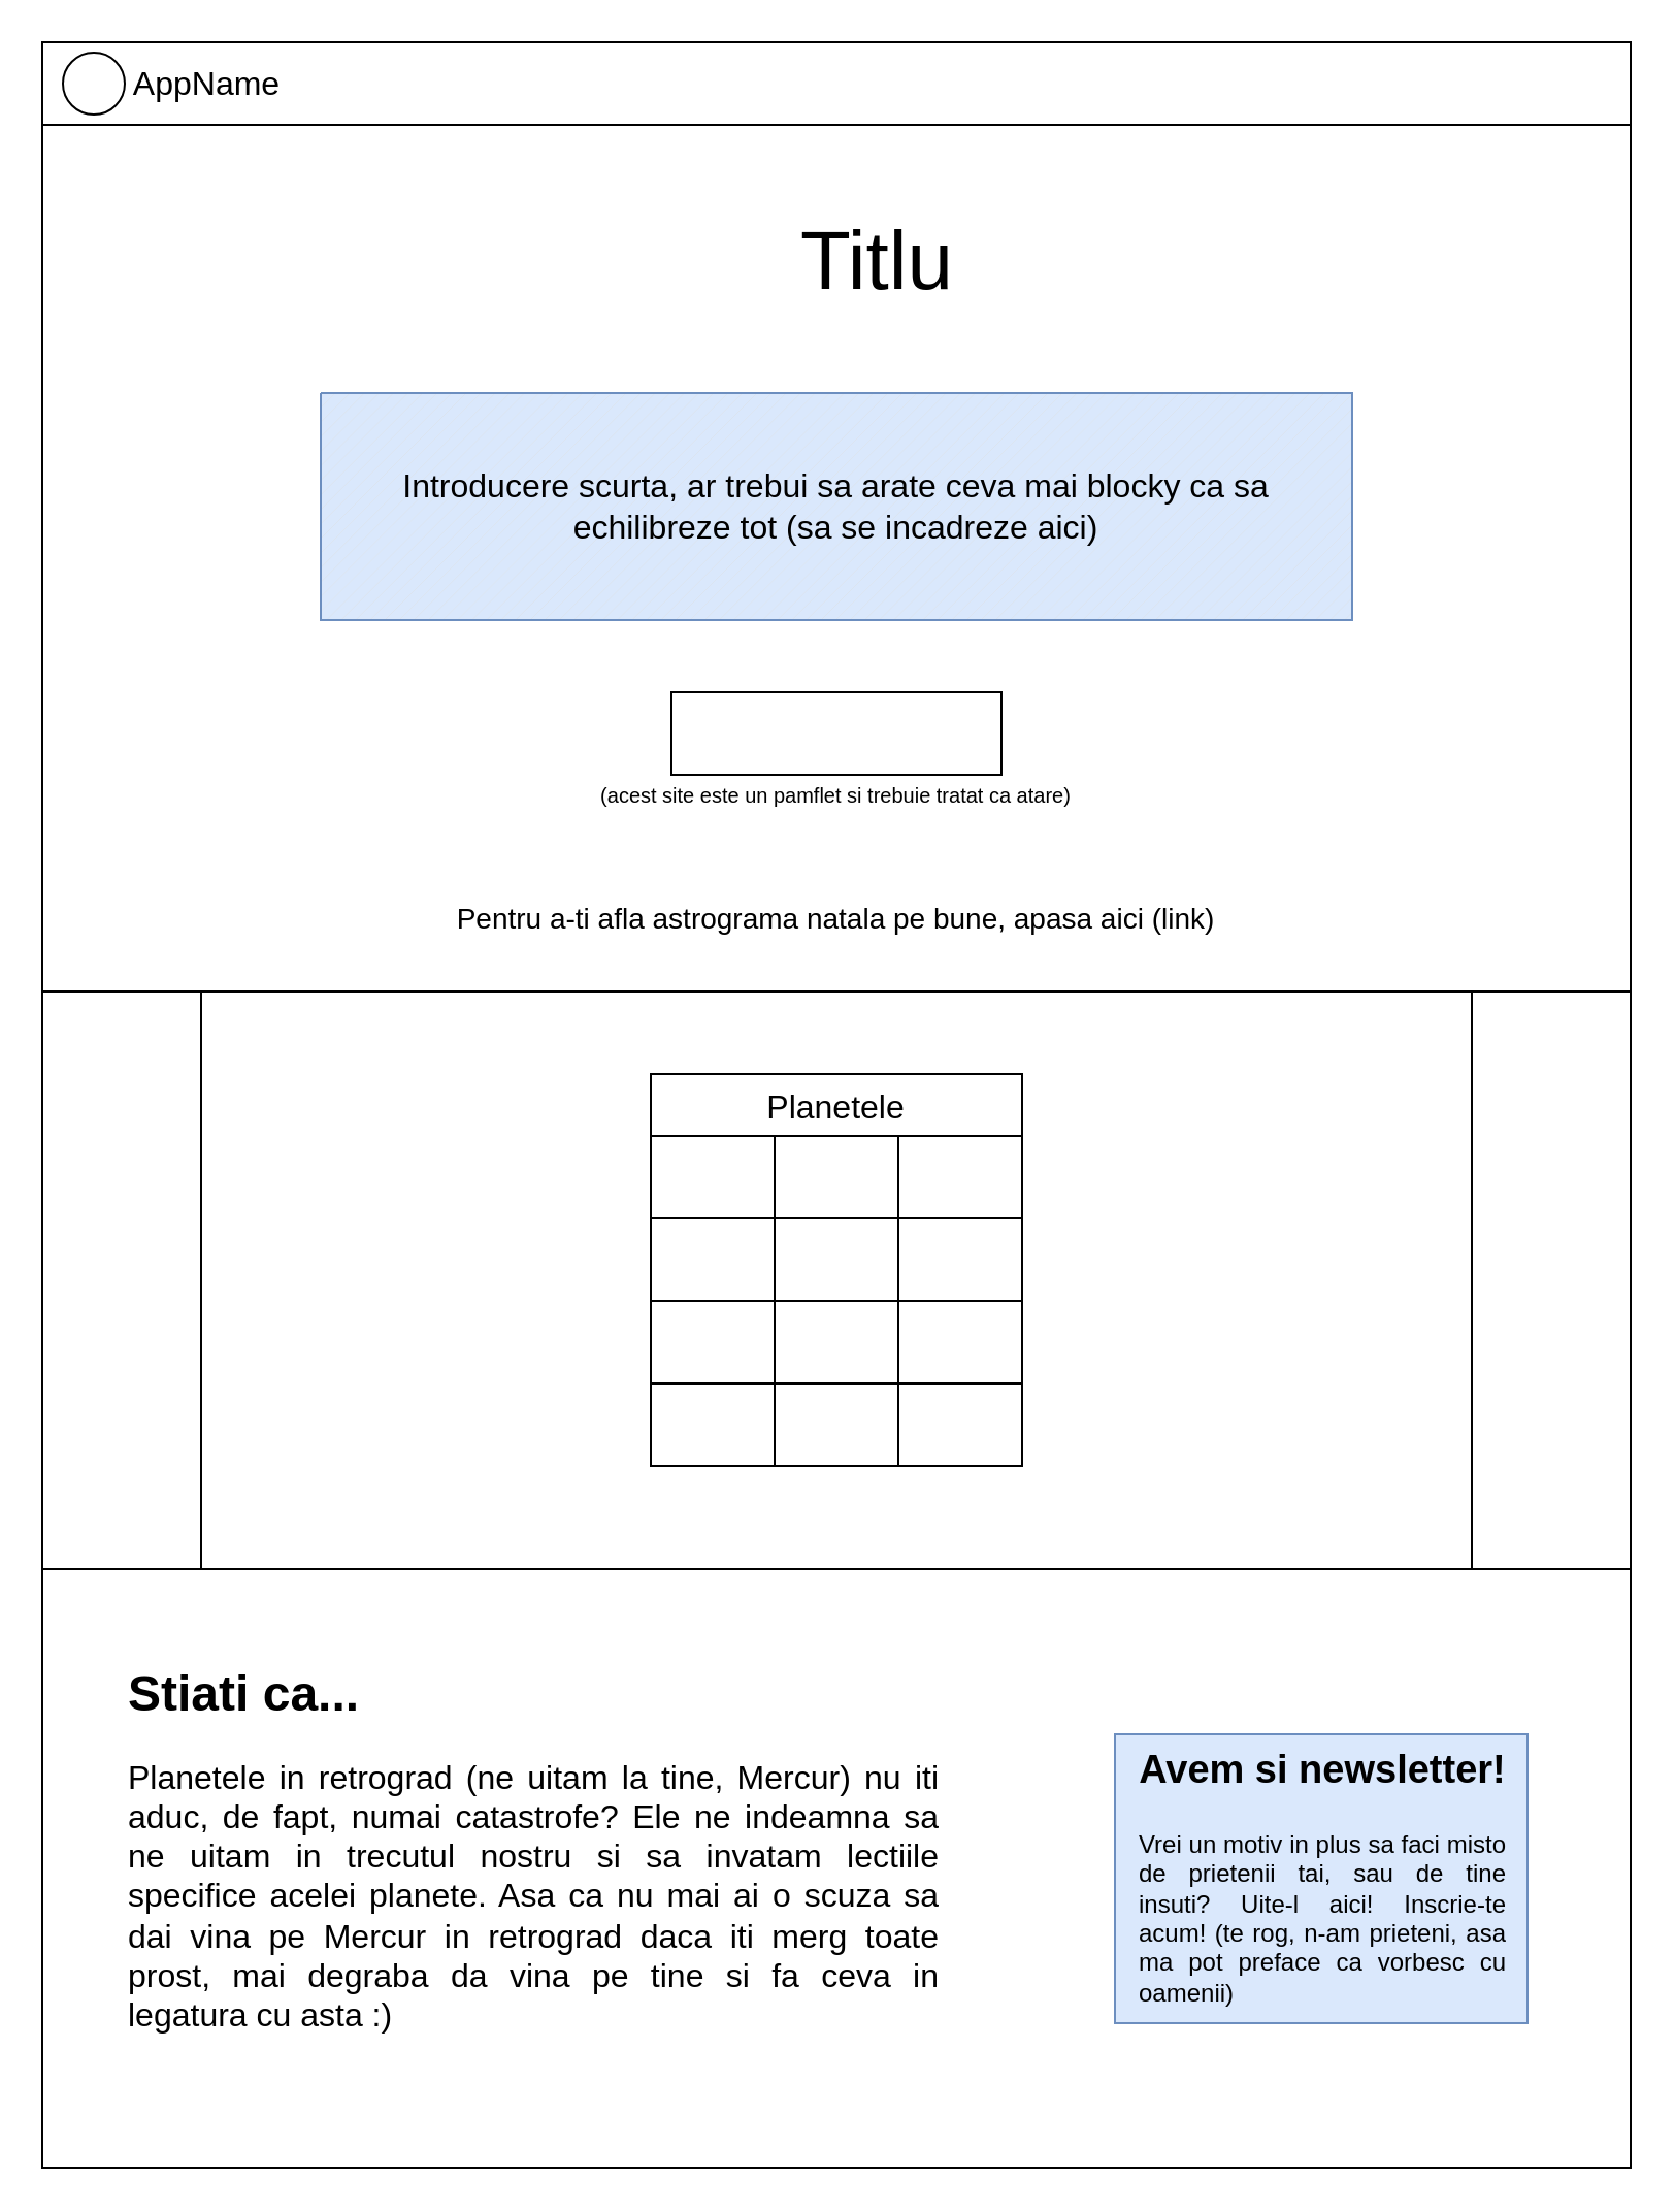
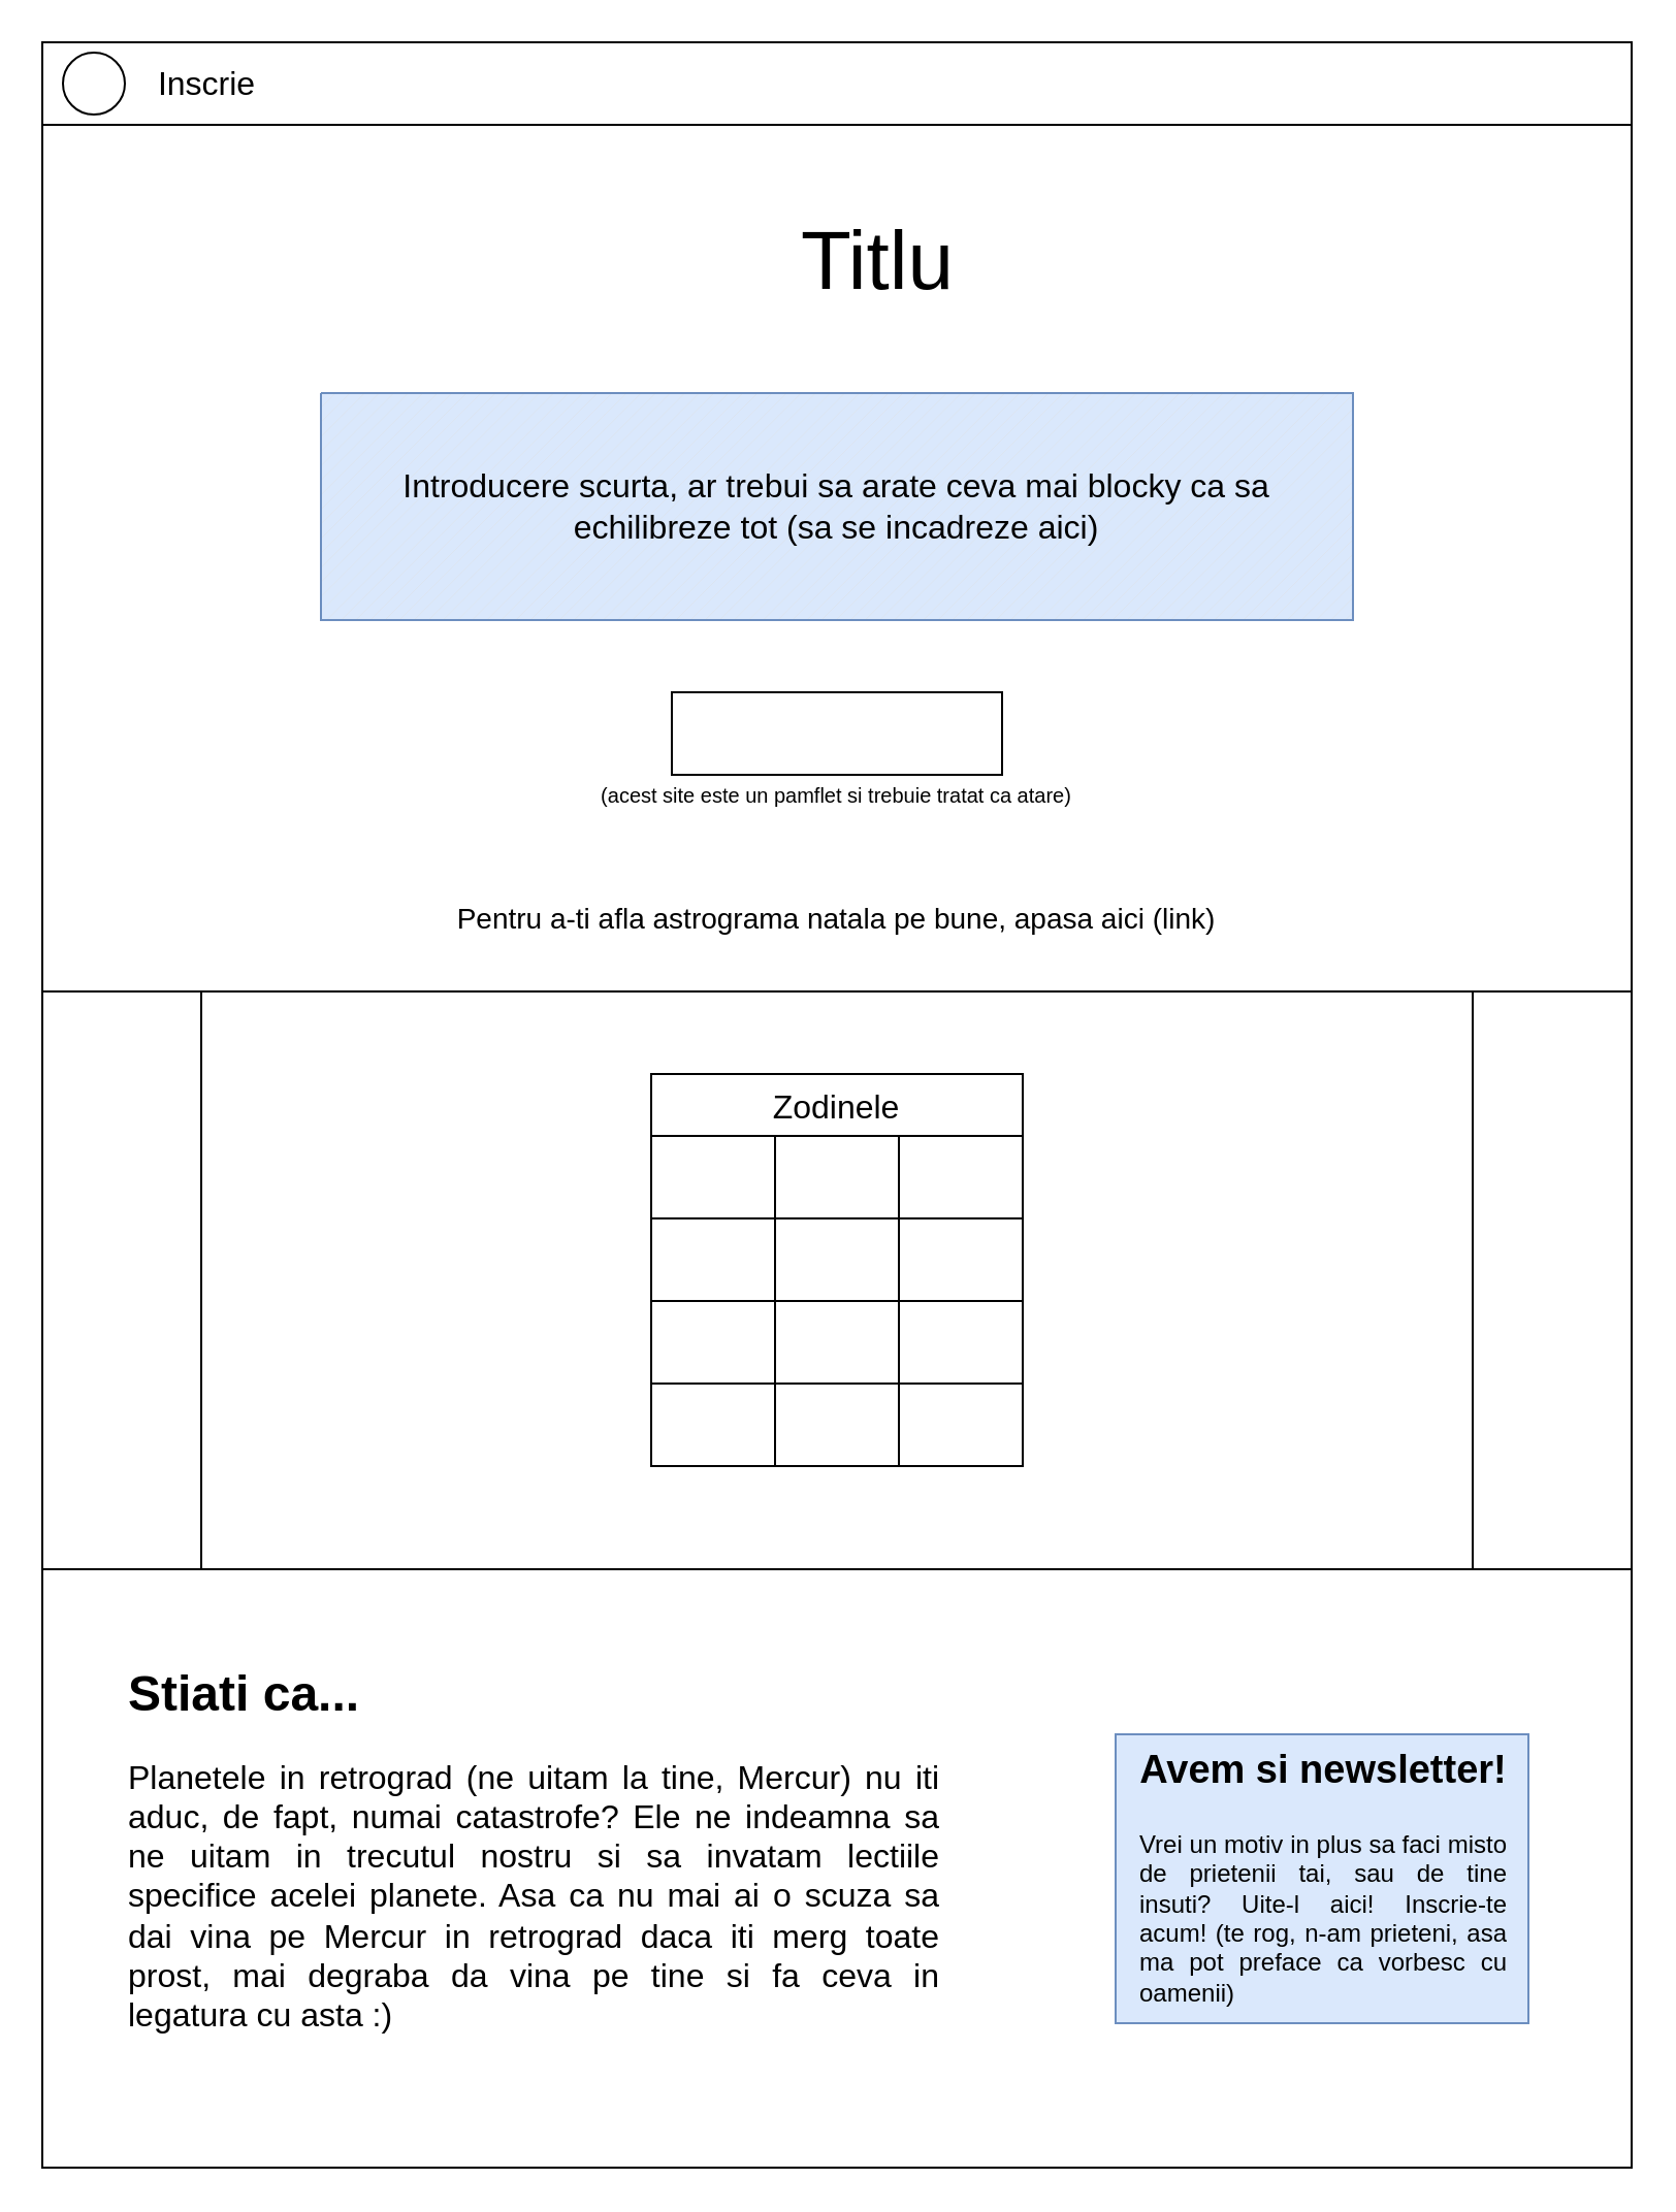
- <mxCell id="4" value="&lt;font style=&quot;font-size: 16px;&quot;&gt;AppName&lt;/font&gt;" style="text;html=1;align=center;verticalAlign=middle;whiteSpace=wrap;rounded=0;" vertex="1" parent="1"><mxGeometry x="40" y="25" width="120" height="30" as="geometry" /></mxCell>
+ <mxCell id="4" value="&lt;font style=&quot;font-size: 16px;&quot;&gt;Inscrie&lt;/font&gt;" style="text;html=1;align=center;verticalAlign=middle;whiteSpace=wrap;rounded=0;" vertex="1" parent="1"><mxGeometry x="40" y="25" width="120" height="30" as="geometry" /></mxCell>
- <mxCell id="13" value="Planetele" style="shape=table;startSize=30;container=1;collapsible=0;childLayout=tableLayout;strokeColor=default;fontSize=16;" vertex="1" parent="1"><mxGeometry x="315" y="520" width="180" height="150" as="geometry" /></mxCell>
+ <mxCell id="13" value="Zodinele" style="shape=table;startSize=30;container=1;collapsible=0;childLayout=tableLayout;strokeColor=default;fontSize=16;" vertex="1" parent="1"><mxGeometry x="315" y="520" width="180" height="150" as="geometry" /></mxCell>
